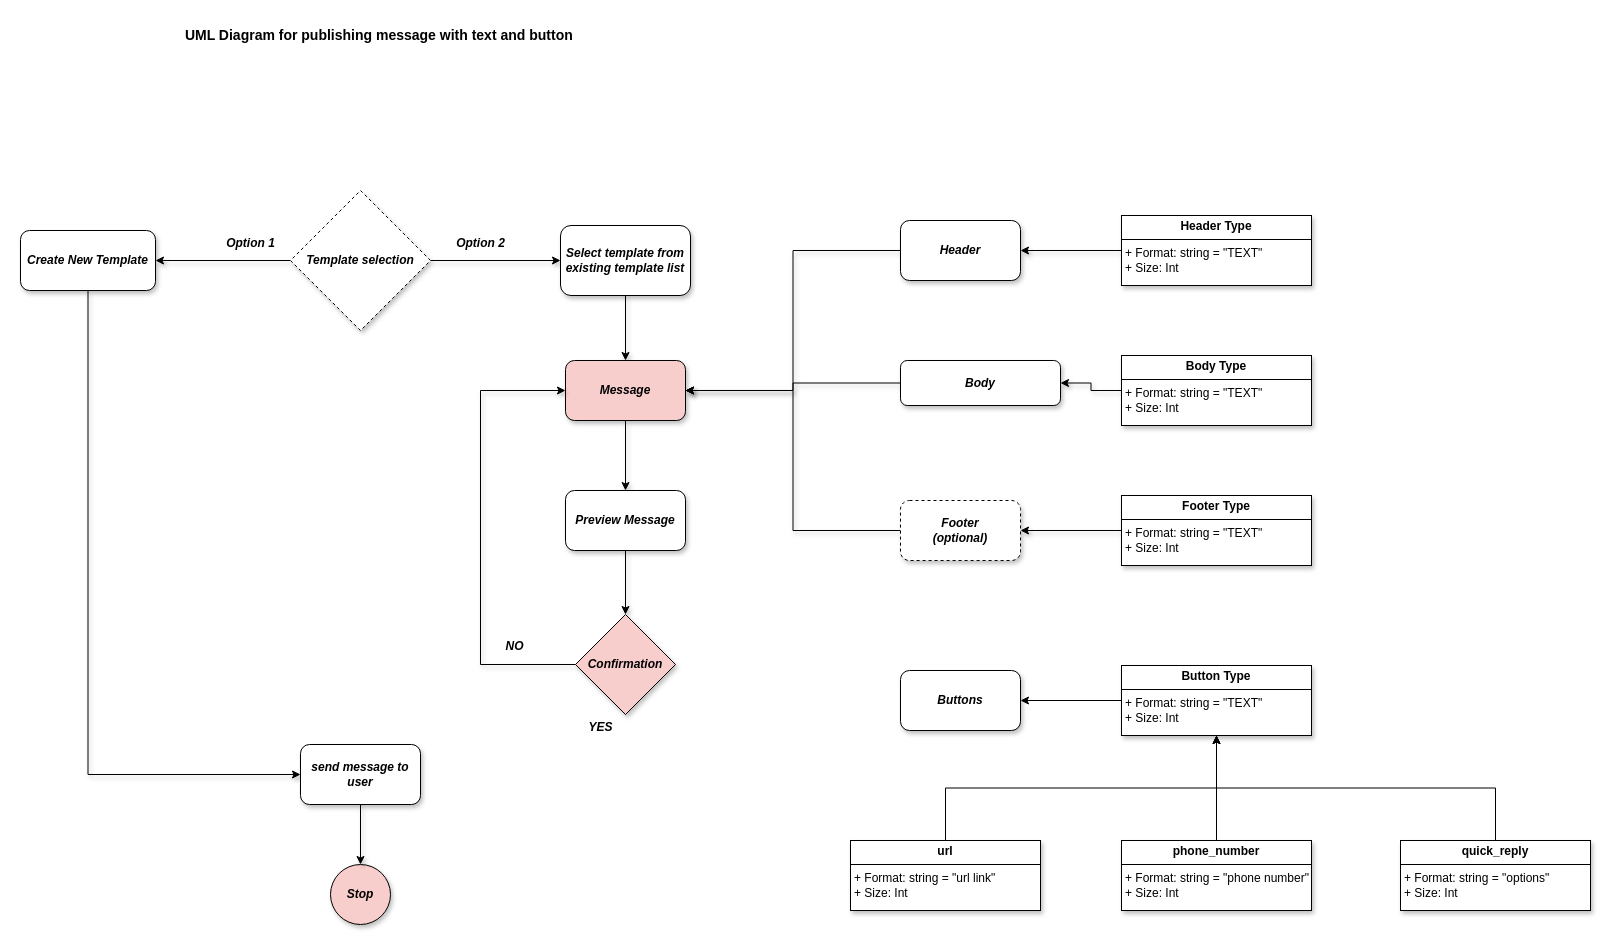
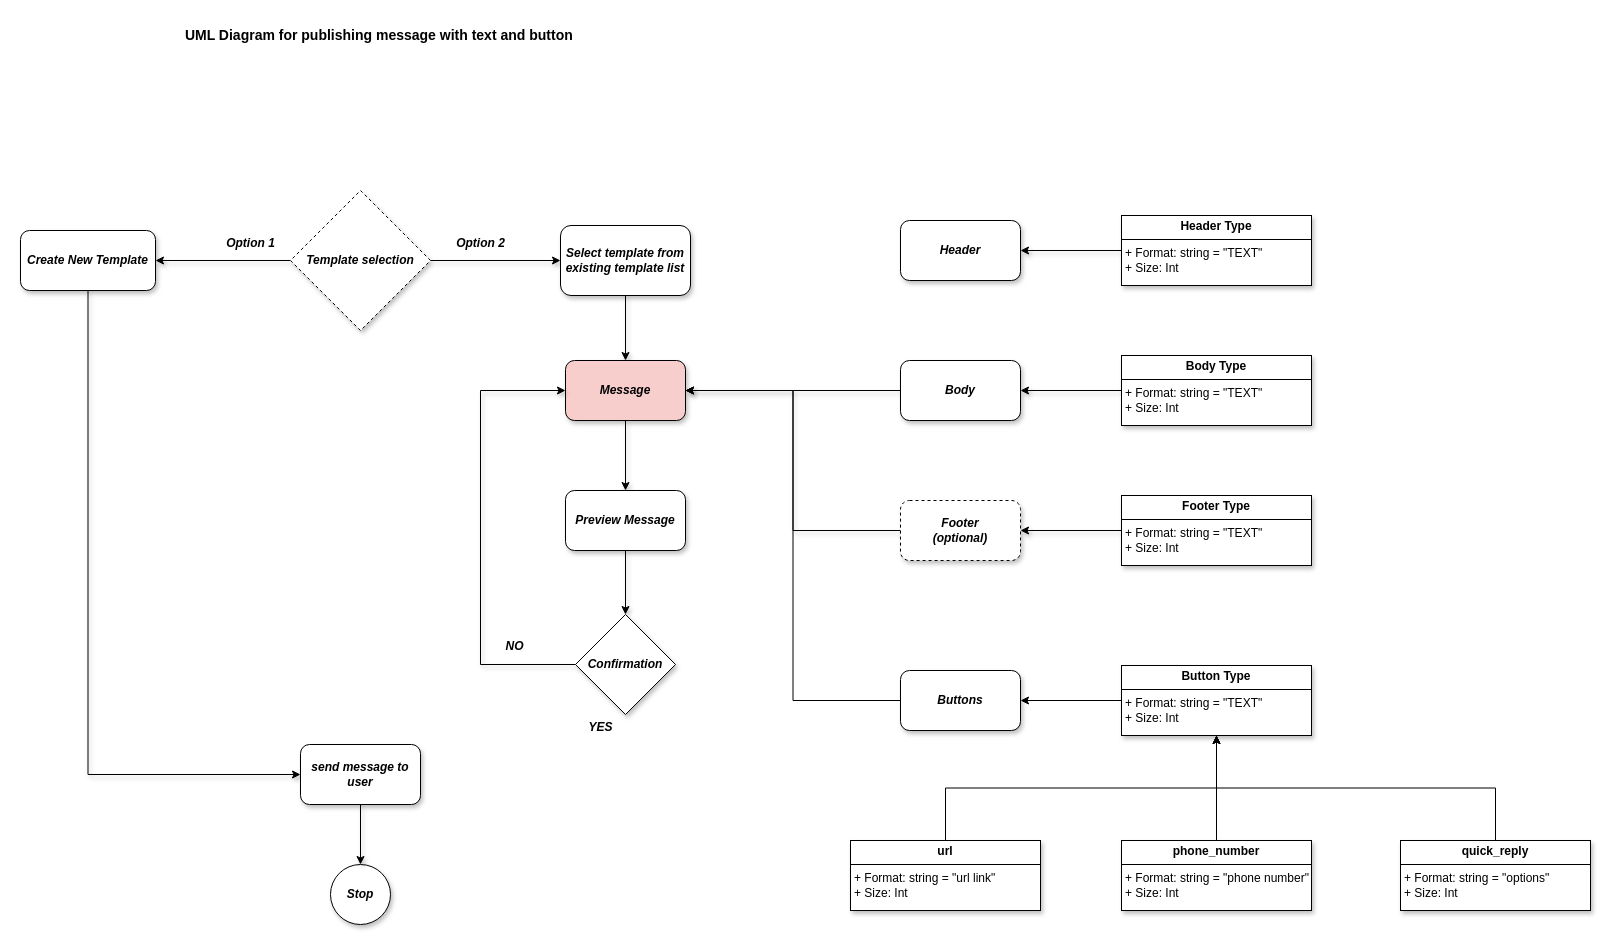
- <mxCell id="13" style="edgeStyle=orthogonalEdgeStyle;rounded=0;orthogonalLoop=1;jettySize=auto;html=1;exitX=0;exitY=0.5;exitDx=0;exitDy=0;entryX=1;entryY=0.5;entryDx=0;entryDy=0;shadow=1;" edge="1" parent="1" source="14" target="12"><mxGeometry relative="1" as="geometry" /></mxCell>
- <mxCell id="22" value="&lt;b&gt;&lt;i&gt;Body&lt;/i&gt;&lt;/b&gt;" style="rounded=1;whiteSpace=wrap;html=1;shadow=1;" vertex="1" parent="1"><mxGeometry x="900" y="360" width="160" height="45" as="geometry" /></mxCell>
+ <mxCell id="22" value="&lt;b&gt;&lt;i&gt;Body&lt;/i&gt;&lt;/b&gt;" style="rounded=1;whiteSpace=wrap;html=1;shadow=1;" vertex="1" parent="1"><mxGeometry x="900" y="360" width="120" height="60" as="geometry" /></mxCell>
- <mxCell id="33" value="&lt;b&gt;&lt;i&gt;Confirmation&lt;/i&gt;&lt;/b&gt;" style="rhombus;whiteSpace=wrap;html=1;shadow=1;fillColor=#f8cecc;" vertex="1" parent="1"><mxGeometry x="575" y="614" width="100" height="100" as="geometry" /></mxCell>
+ <mxCell id="33" value="&lt;b&gt;&lt;i&gt;Confirmation&lt;/i&gt;&lt;/b&gt;" style="rhombus;whiteSpace=wrap;html=1;shadow=1;" vertex="1" parent="1"><mxGeometry x="575" y="614" width="100" height="100" as="geometry" /></mxCell>
+ <mxCell id="36" style="edgeStyle=orthogonalEdgeStyle;rounded=0;orthogonalLoop=1;jettySize=auto;html=1;exitX=0;exitY=0.5;exitDx=0;exitDy=0;entryX=1;entryY=0.5;entryDx=0;entryDy=0;" edge="1" parent="1" source="37" target="12"><mxGeometry relative="1" as="geometry" /></mxCell>
- <mxCell id="23" value="&lt;b&gt;&lt;i&gt;Stop&lt;/i&gt;&lt;/b&gt;" style="ellipse;whiteSpace=wrap;html=1;aspect=fixed;shadow=1;fillColor=#f8cecc;" vertex="1" parent="1"><mxGeometry x="330" y="864" width="60" height="60" as="geometry" /></mxCell>
+ <mxCell id="23" value="&lt;b&gt;&lt;i&gt;Stop&lt;/i&gt;&lt;/b&gt;" style="ellipse;whiteSpace=wrap;html=1;aspect=fixed;shadow=1;" vertex="1" parent="1"><mxGeometry x="330" y="864" width="60" height="60" as="geometry" /></mxCell>
